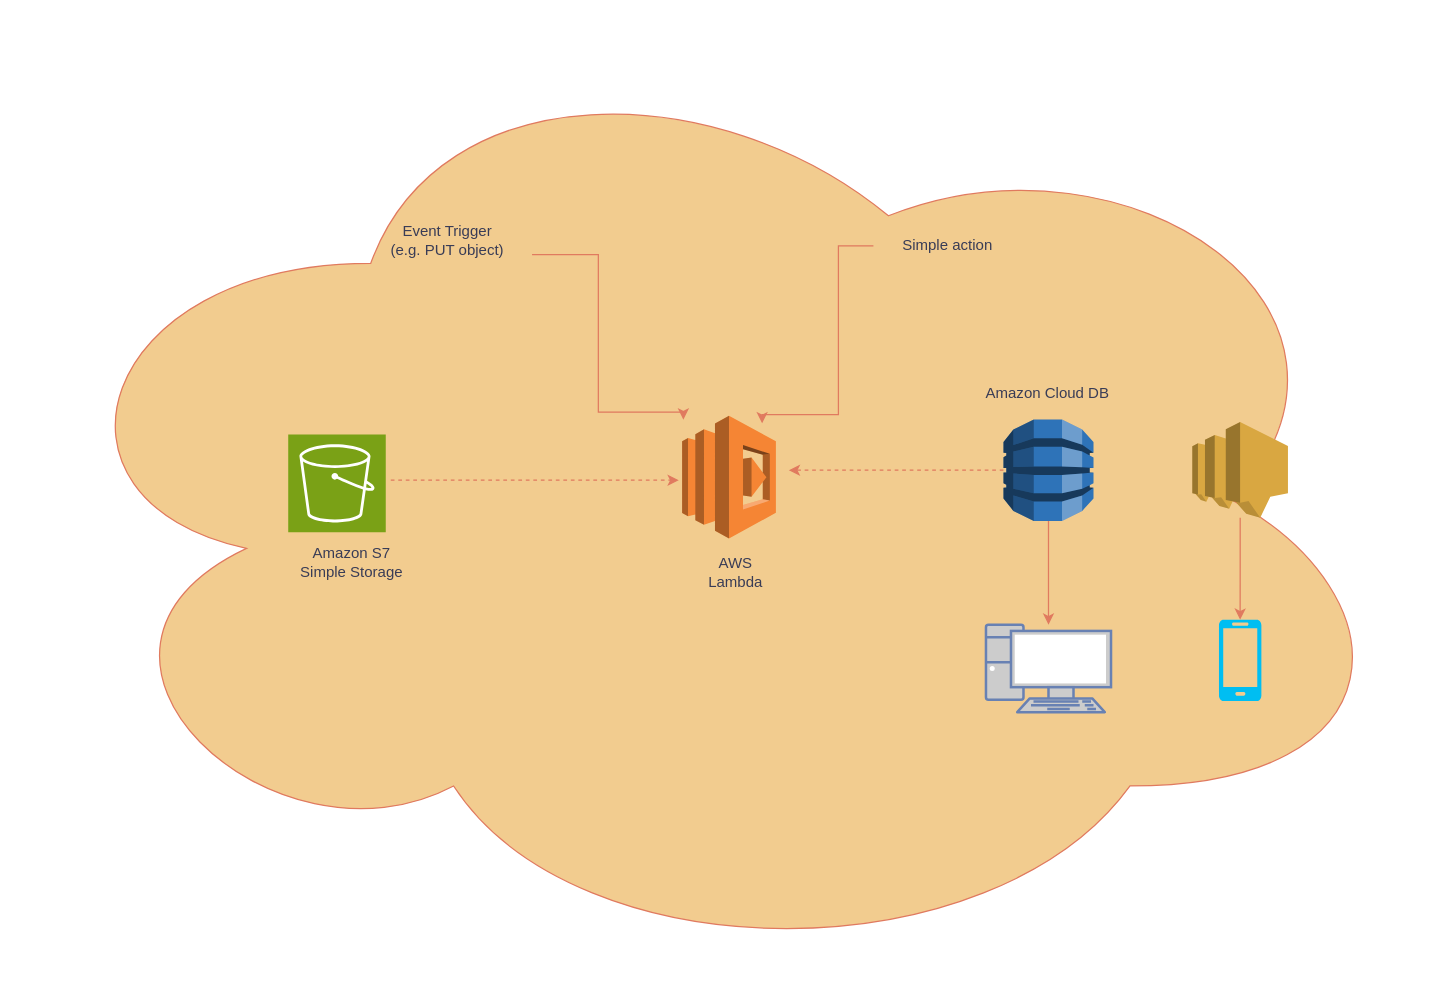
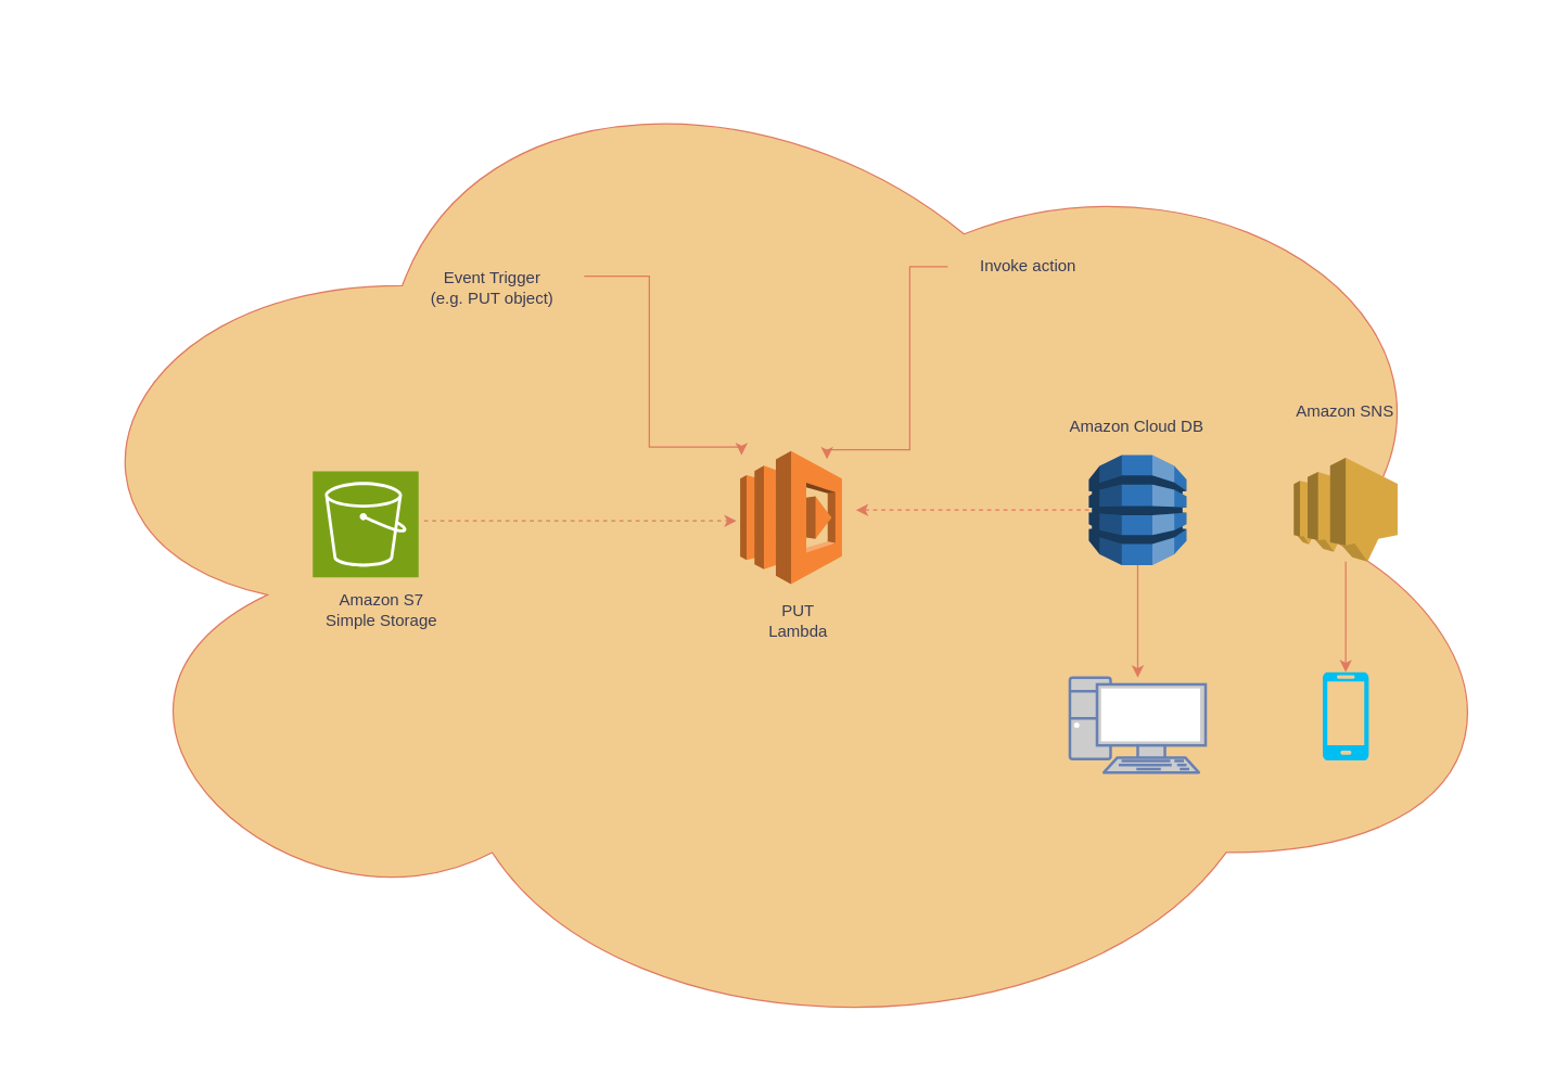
- <mxCell id="17" value="Event Trigger&lt;div&gt;(e.g. PUT object)&lt;/div&gt;" style="text;html=1;whiteSpace=wrap;strokeColor=none;fillColor=none;align=center;verticalAlign=middle;rounded=0;fontColor=#393C56;" vertex="1" parent="1"><mxGeometry x="290" y="149" width="135" height="86" as="geometry" /></mxCell>
+ <mxCell id="17" value="Event Trigger&lt;div&gt;(e.g. PUT object)&lt;/div&gt;" style="text;html=1;whiteSpace=wrap;strokeColor=none;fillColor=none;align=center;verticalAlign=middle;rounded=0;fontColor=#393C56;" vertex="1" parent="1"><mxGeometry x="295" y="169" width="135" height="86" as="geometry" /></mxCell>
- <mxCell id="15" value="Simple action" style="text;html=1;whiteSpace=wrap;strokeColor=none;fillColor=none;align=center;verticalAlign=middle;rounded=0;fontColor=#393C56;" vertex="1" parent="1"><mxGeometry x="698" y="175" width="119" height="42" as="geometry" /></mxCell>
+ <mxCell id="15" value="Invoke action" style="text;html=1;whiteSpace=wrap;strokeColor=none;fillColor=none;align=center;verticalAlign=middle;rounded=0;fontColor=#393C56;" vertex="1" parent="1"><mxGeometry x="698" y="175" width="119" height="42" as="geometry" /></mxCell>
+ <mxCell id="21" value="Amazon SNS" style="text;html=1;whiteSpace=wrap;strokeColor=none;fillColor=none;align=center;verticalAlign=middle;rounded=0;fontColor=#393C56;" vertex="1" parent="1"><mxGeometry x="934.25" y="288" width="114" height="30" as="geometry" /></mxCell>
- <mxCell id="11" value="AWS Lambda" style="text;html=1;whiteSpace=wrap;strokeColor=none;fillColor=none;align=center;verticalAlign=middle;rounded=0;fontColor=#393C56;" vertex="1" parent="1"><mxGeometry x="558" y="428" width="60" height="58" as="geometry" /></mxCell>
+ <mxCell id="11" value="PUT Lambda" style="text;html=1;whiteSpace=wrap;strokeColor=none;fillColor=none;align=center;verticalAlign=middle;rounded=0;fontColor=#393C56;" vertex="1" parent="1"><mxGeometry x="558" y="428" width="60" height="58" as="geometry" /></mxCell>
